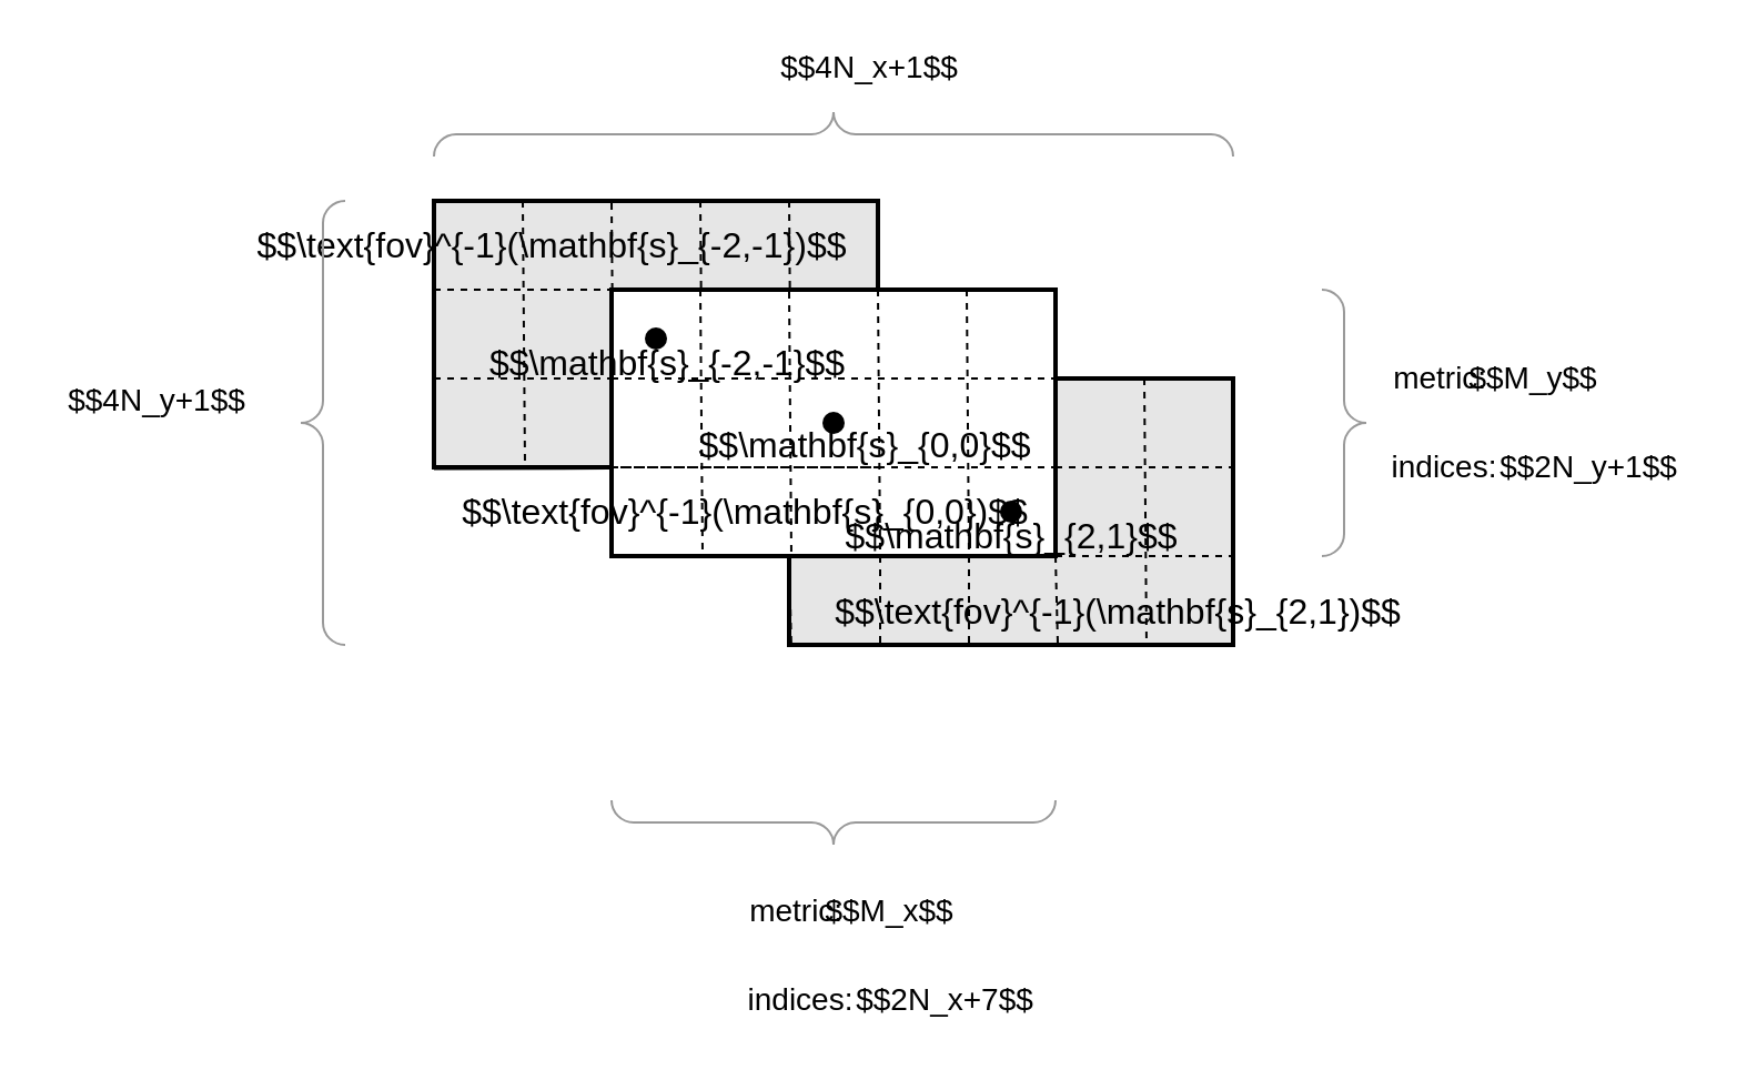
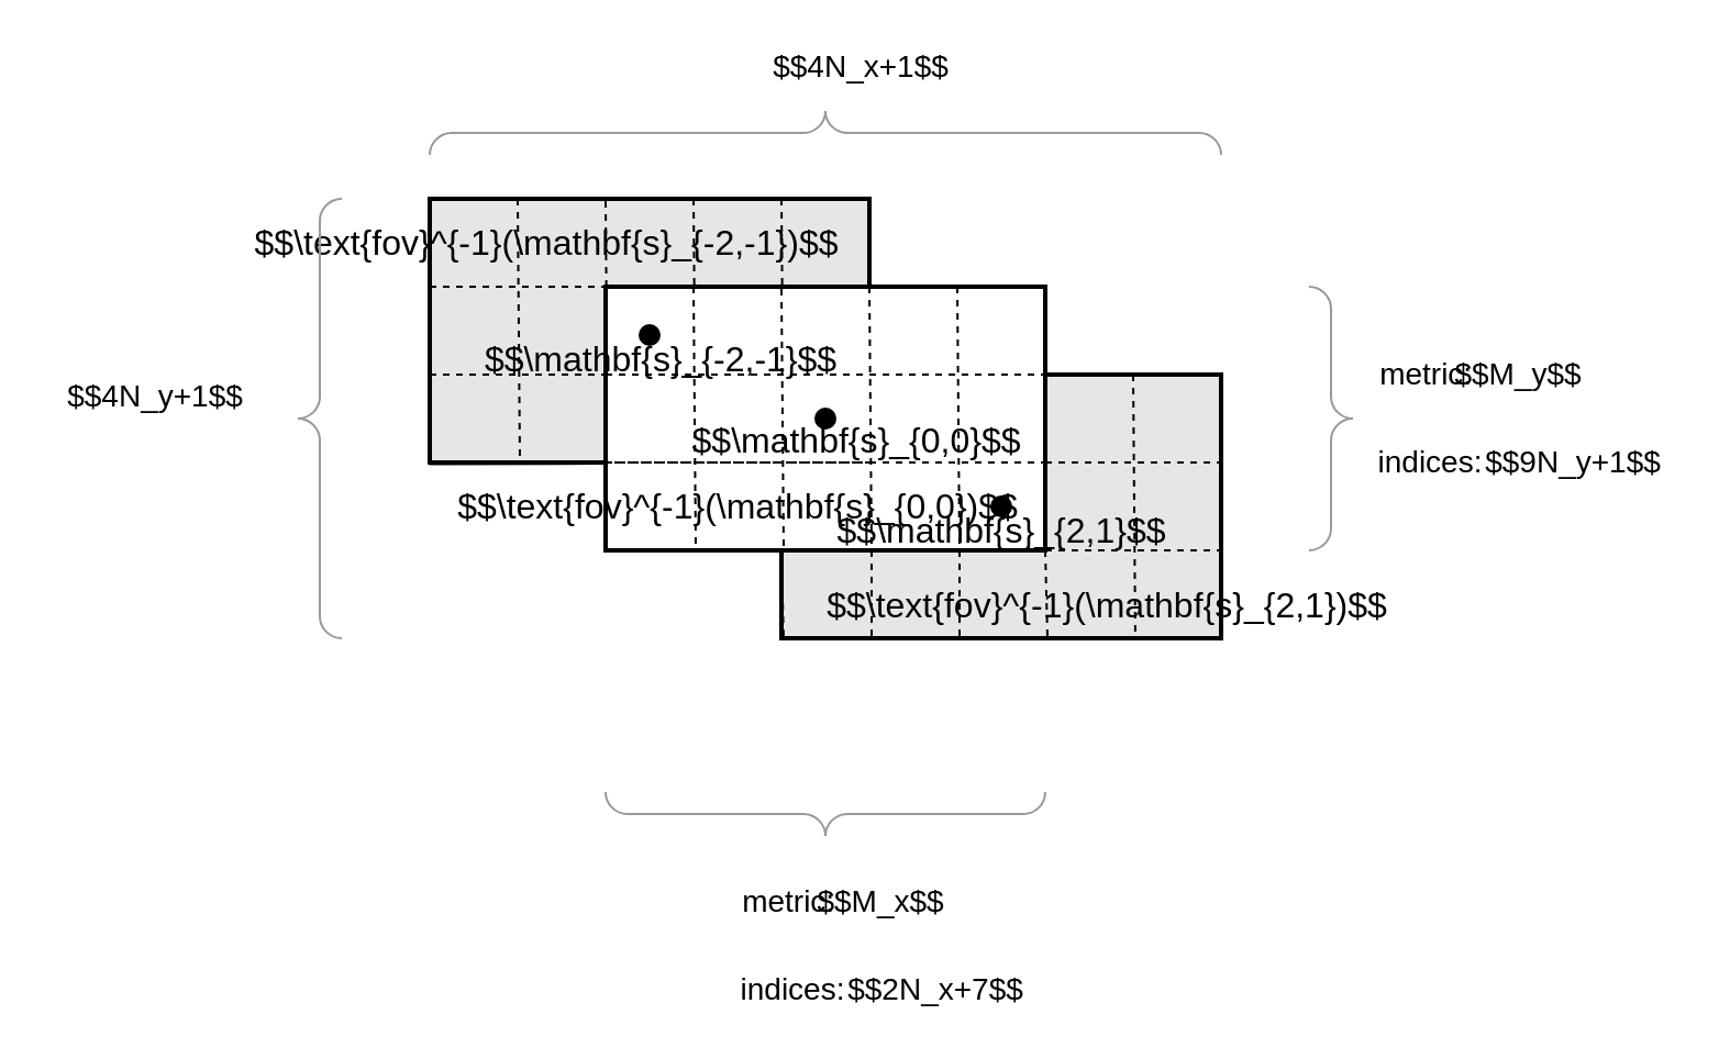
- <mxCell id="7" value="$$2N_y+1$$" style="text;html=1;align=center;verticalAlign=middle;resizable=0;points=[];autosize=1;strokeColor=none;fillColor=none;fontSize=14;" parent="1" vertex="1"><mxGeometry x="665" y="200" width="100" height="20" as="geometry" /></mxCell>
+ <mxCell id="7" value="$$9N_y+1$$" style="text;html=1;align=center;verticalAlign=middle;resizable=0;points=[];autosize=1;strokeColor=none;fillColor=none;fontSize=14;" parent="1" vertex="1"><mxGeometry x="665" y="200" width="100" height="20" as="geometry" /></mxCell>
